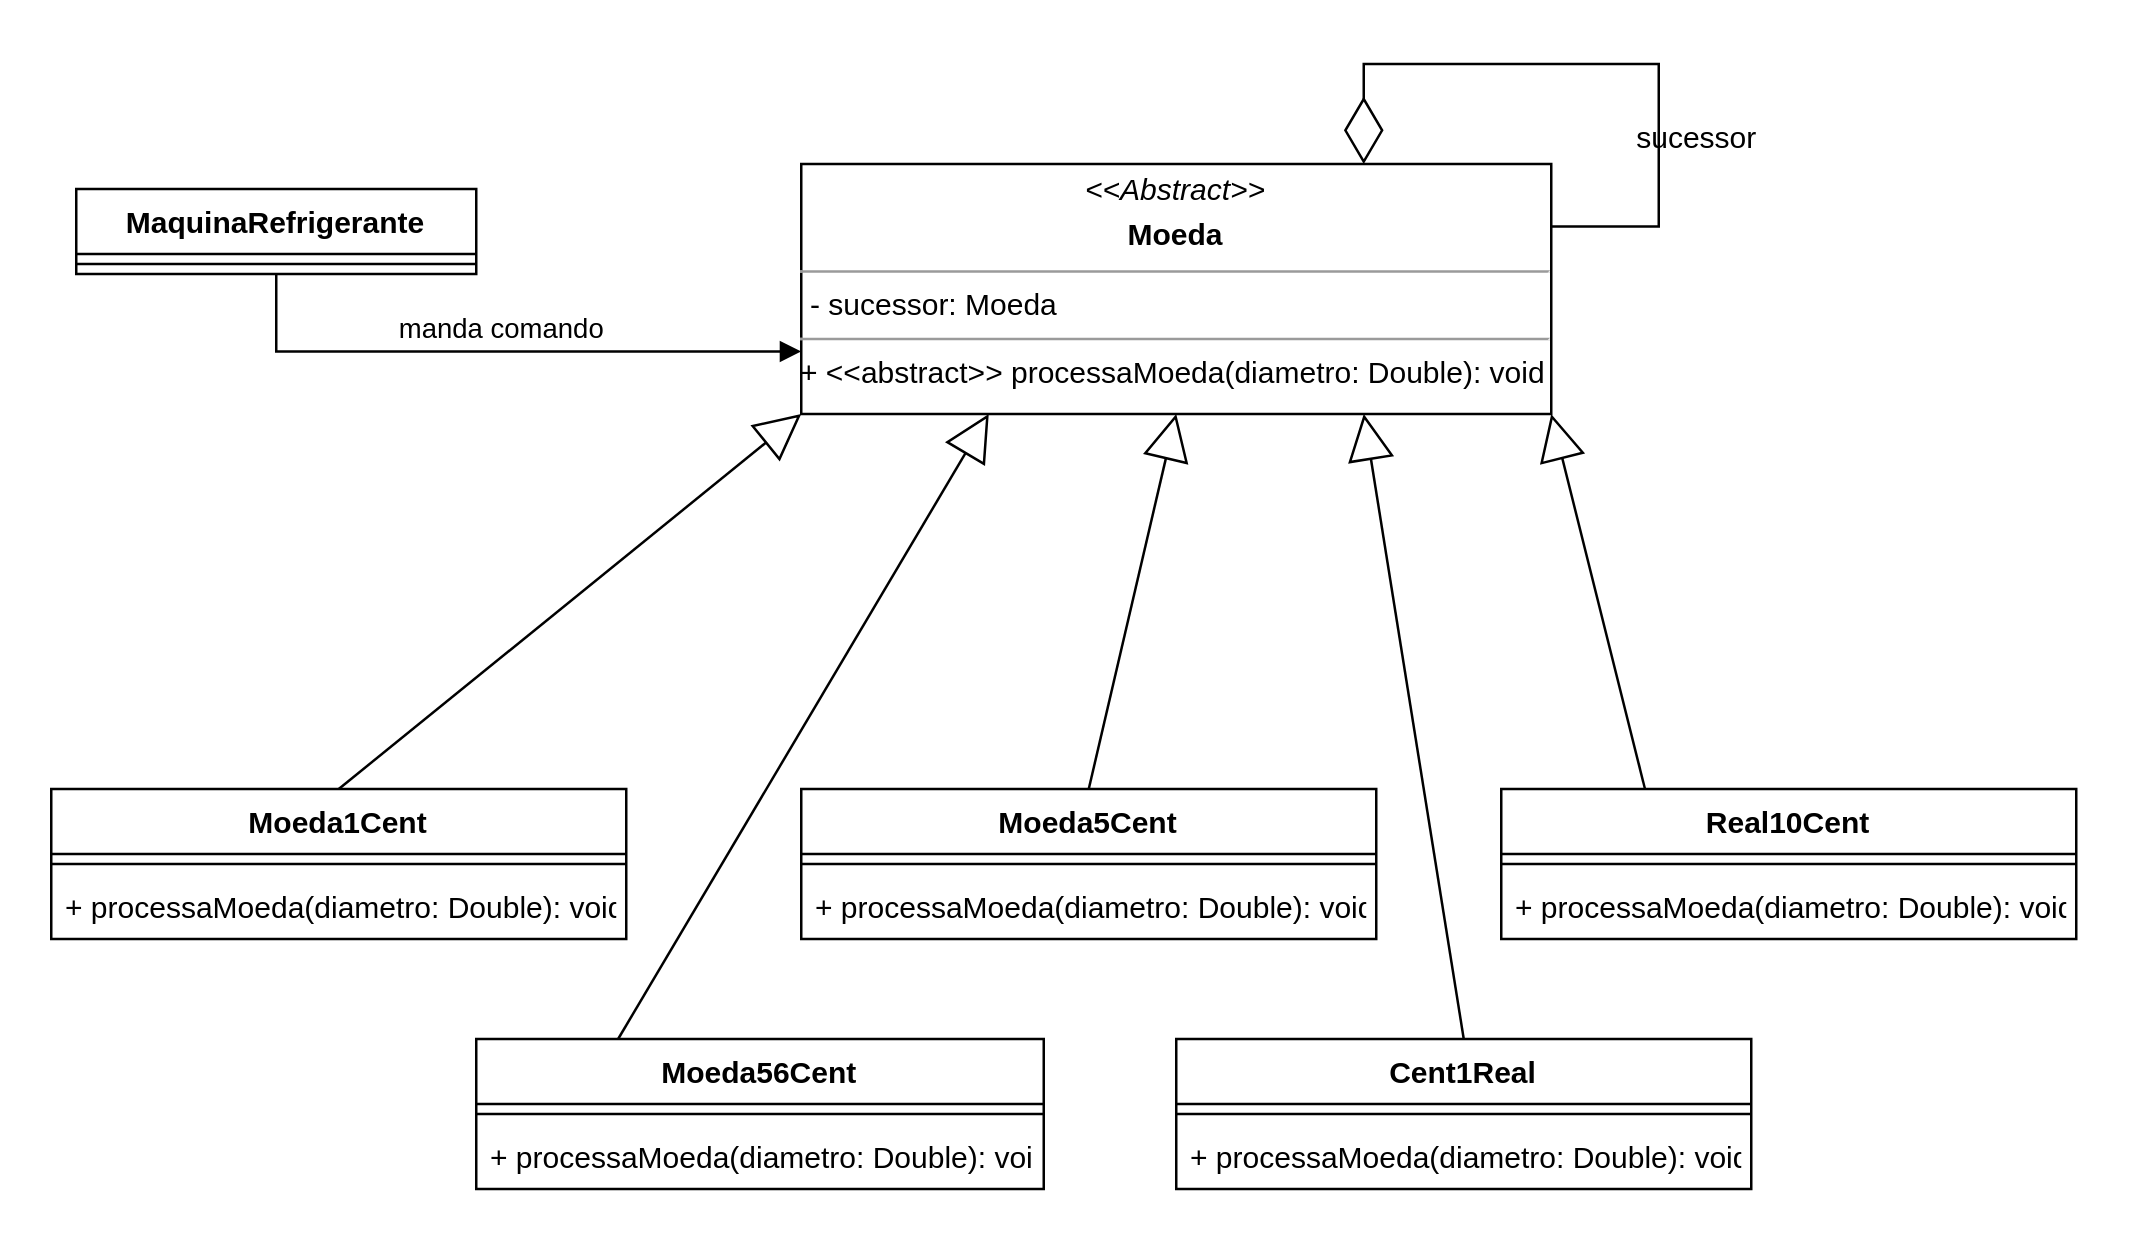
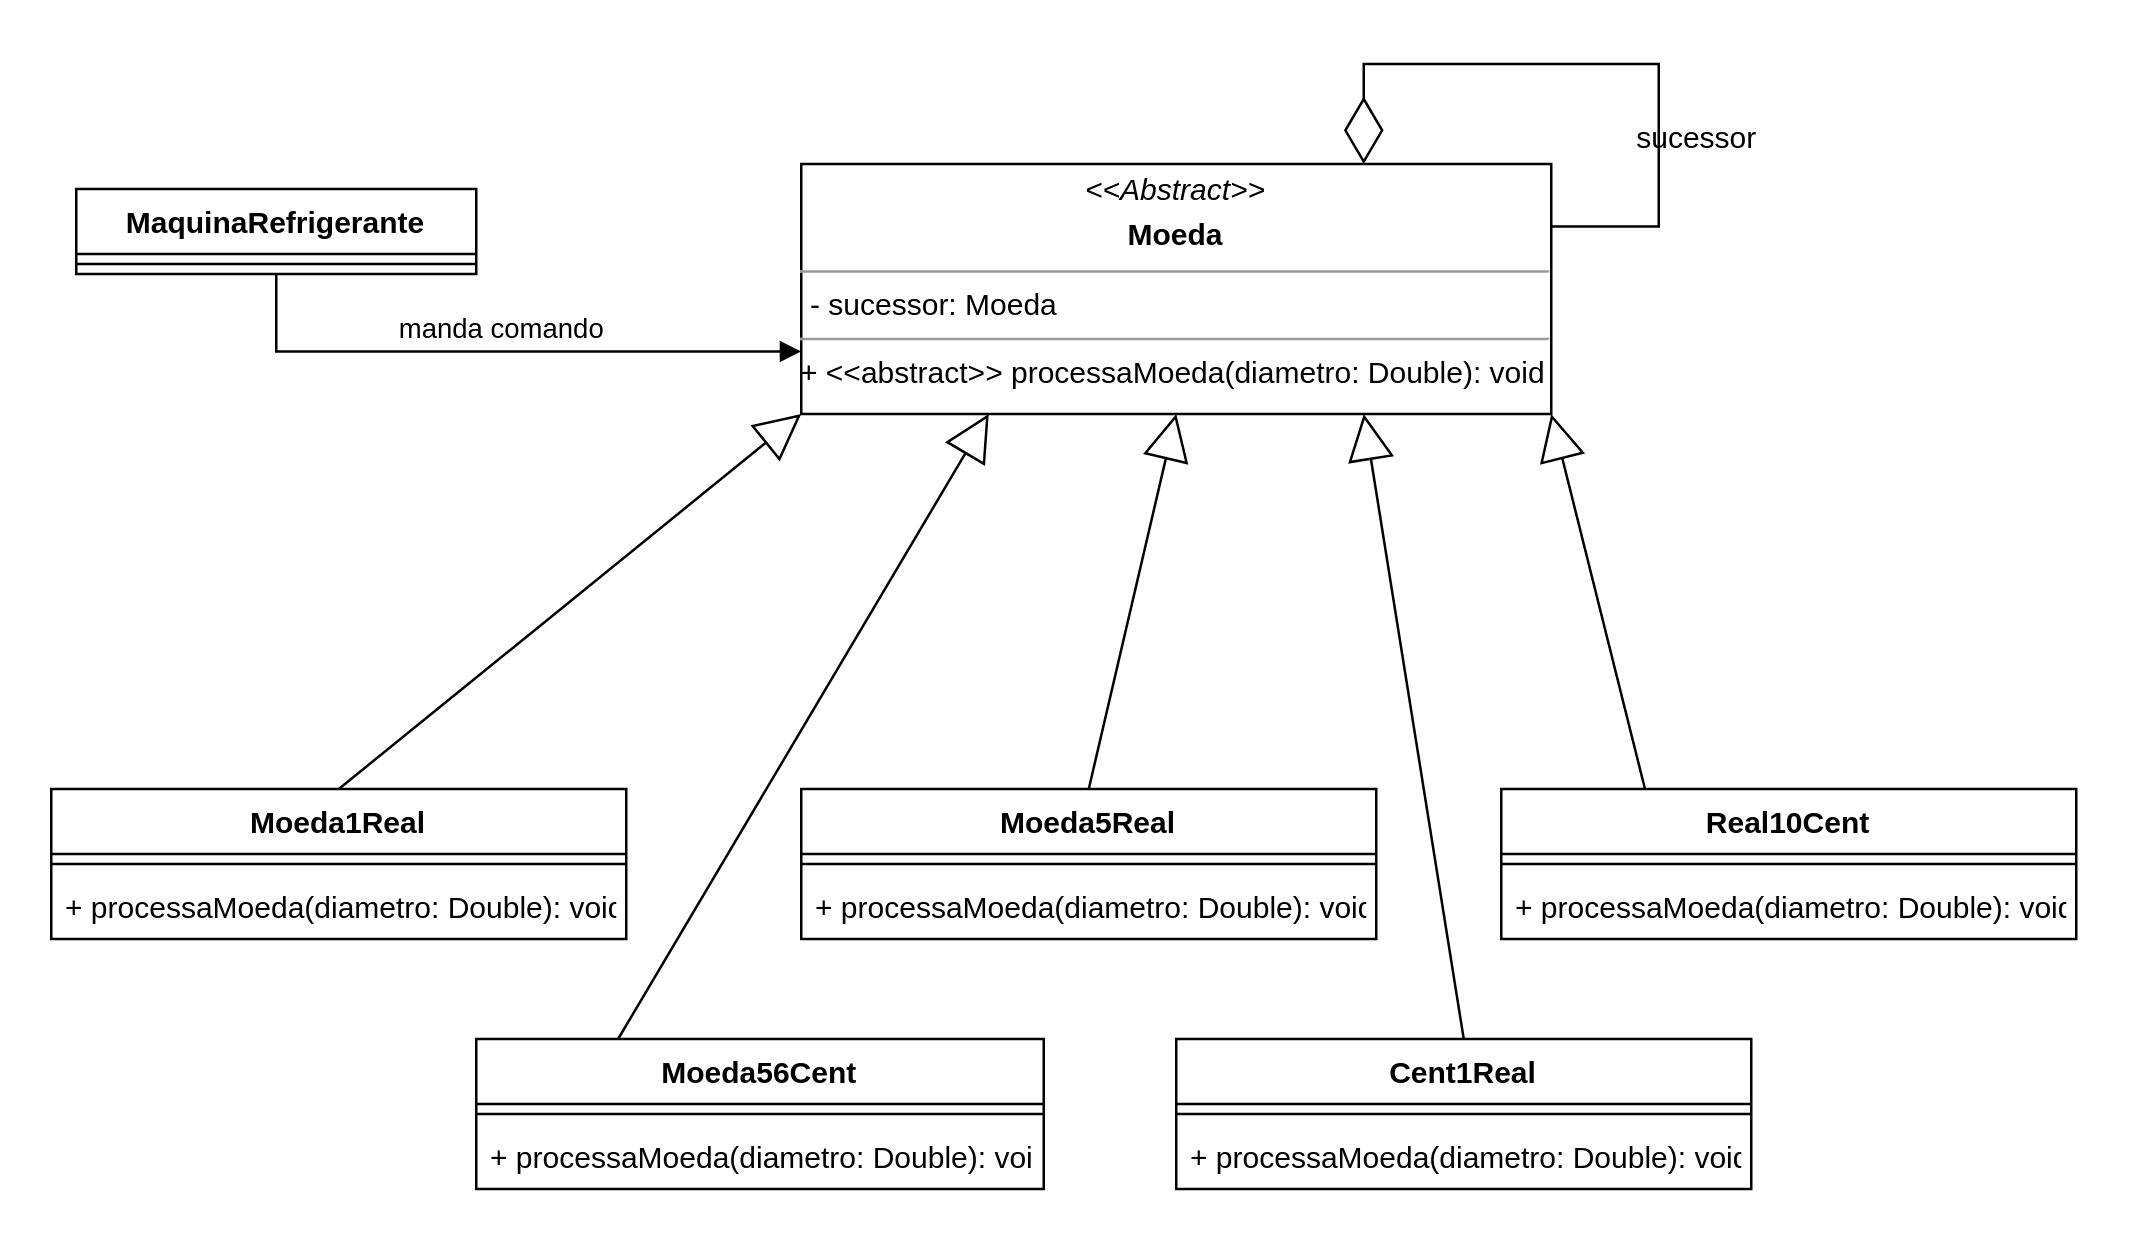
- <mxCell id="10" value="Moeda1Cent" style="swimlane;fontStyle=1;align=center;verticalAlign=top;childLayout=stackLayout;horizontal=1;startSize=26;horizontalStack=0;resizeParent=1;resizeParentMax=0;resizeLast=0;collapsible=1;marginBottom=0;" vertex="1" parent="1"><mxGeometry x="20" y="310" width="230" height="60" as="geometry" /></mxCell>
+ <mxCell id="10" value="Moeda1Real" style="swimlane;fontStyle=1;align=center;verticalAlign=top;childLayout=stackLayout;horizontal=1;startSize=26;horizontalStack=0;resizeParent=1;resizeParentMax=0;resizeLast=0;collapsible=1;marginBottom=0;" vertex="1" parent="1"><mxGeometry x="20" y="310" width="230" height="60" as="geometry" /></mxCell>
- <mxCell id="2" value="Moeda5Cent" style="swimlane;fontStyle=1;align=center;verticalAlign=top;childLayout=stackLayout;horizontal=1;startSize=26;horizontalStack=0;resizeParent=1;resizeParentMax=0;resizeLast=0;collapsible=1;marginBottom=0;" vertex="1" parent="1"><mxGeometry x="320" y="310" width="230" height="60" as="geometry" /></mxCell>
+ <mxCell id="2" value="Moeda5Real" style="swimlane;fontStyle=1;align=center;verticalAlign=top;childLayout=stackLayout;horizontal=1;startSize=26;horizontalStack=0;resizeParent=1;resizeParentMax=0;resizeLast=0;collapsible=1;marginBottom=0;" vertex="1" parent="1"><mxGeometry x="320" y="310" width="230" height="60" as="geometry" /></mxCell>
